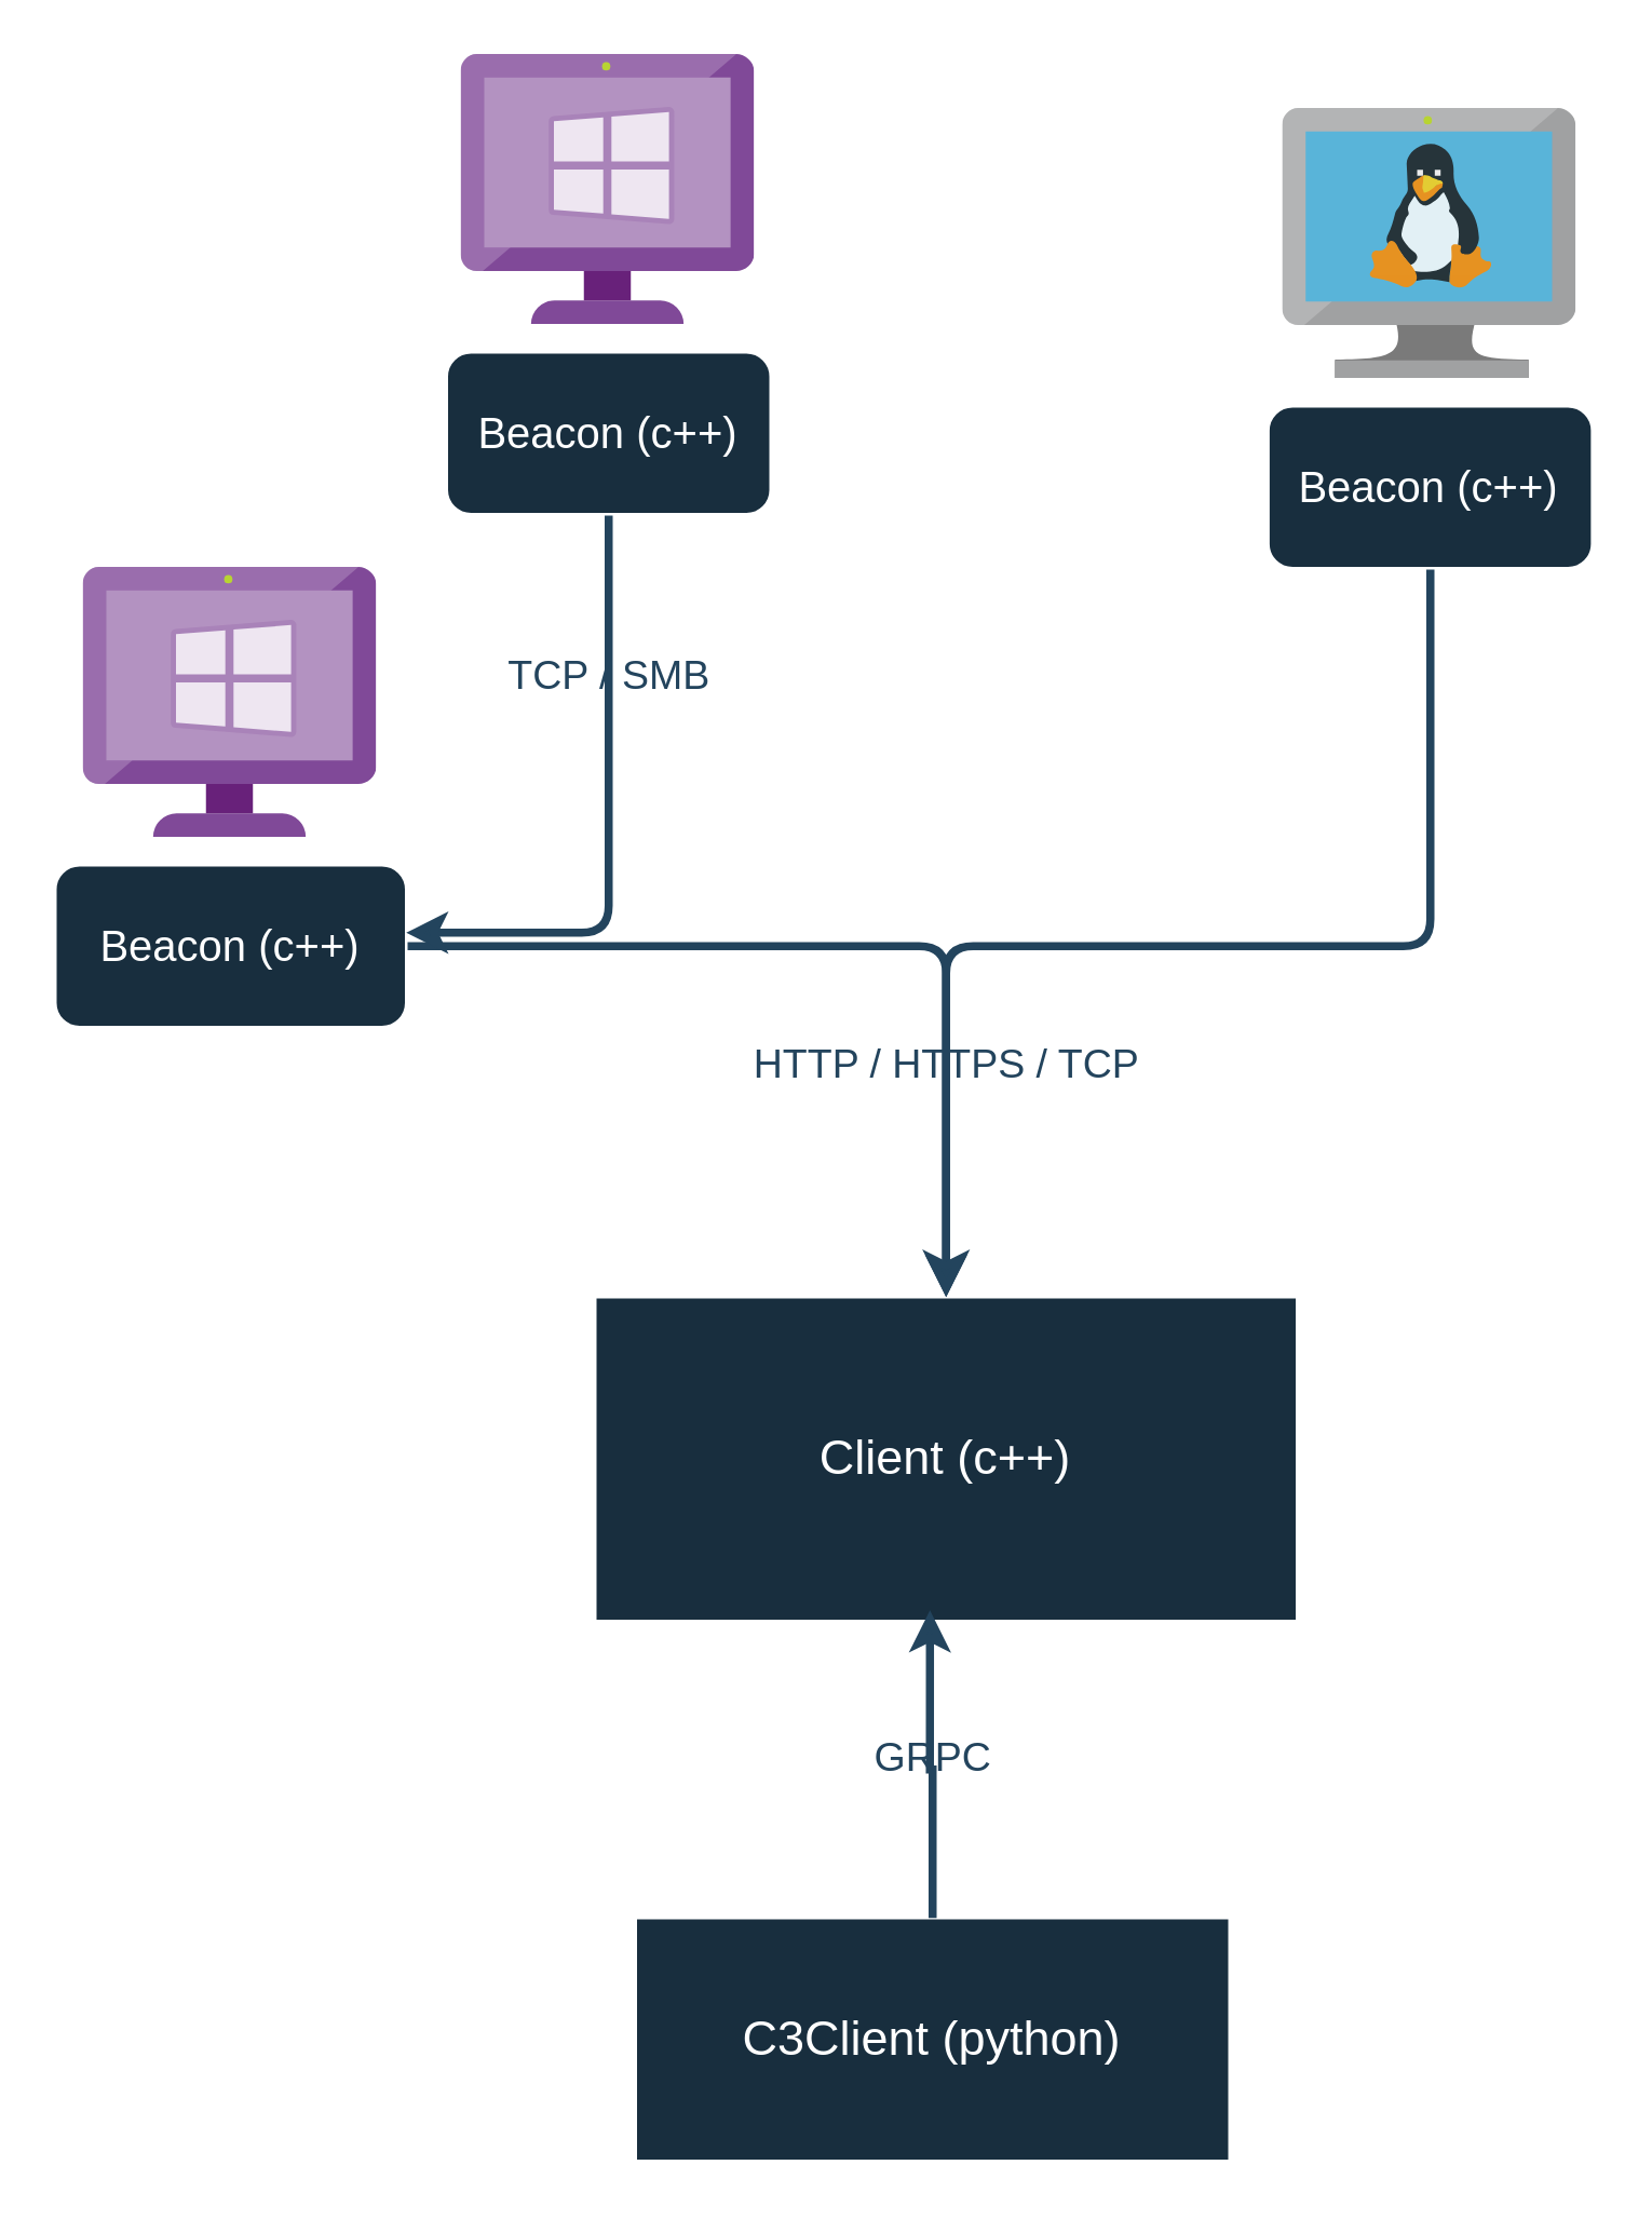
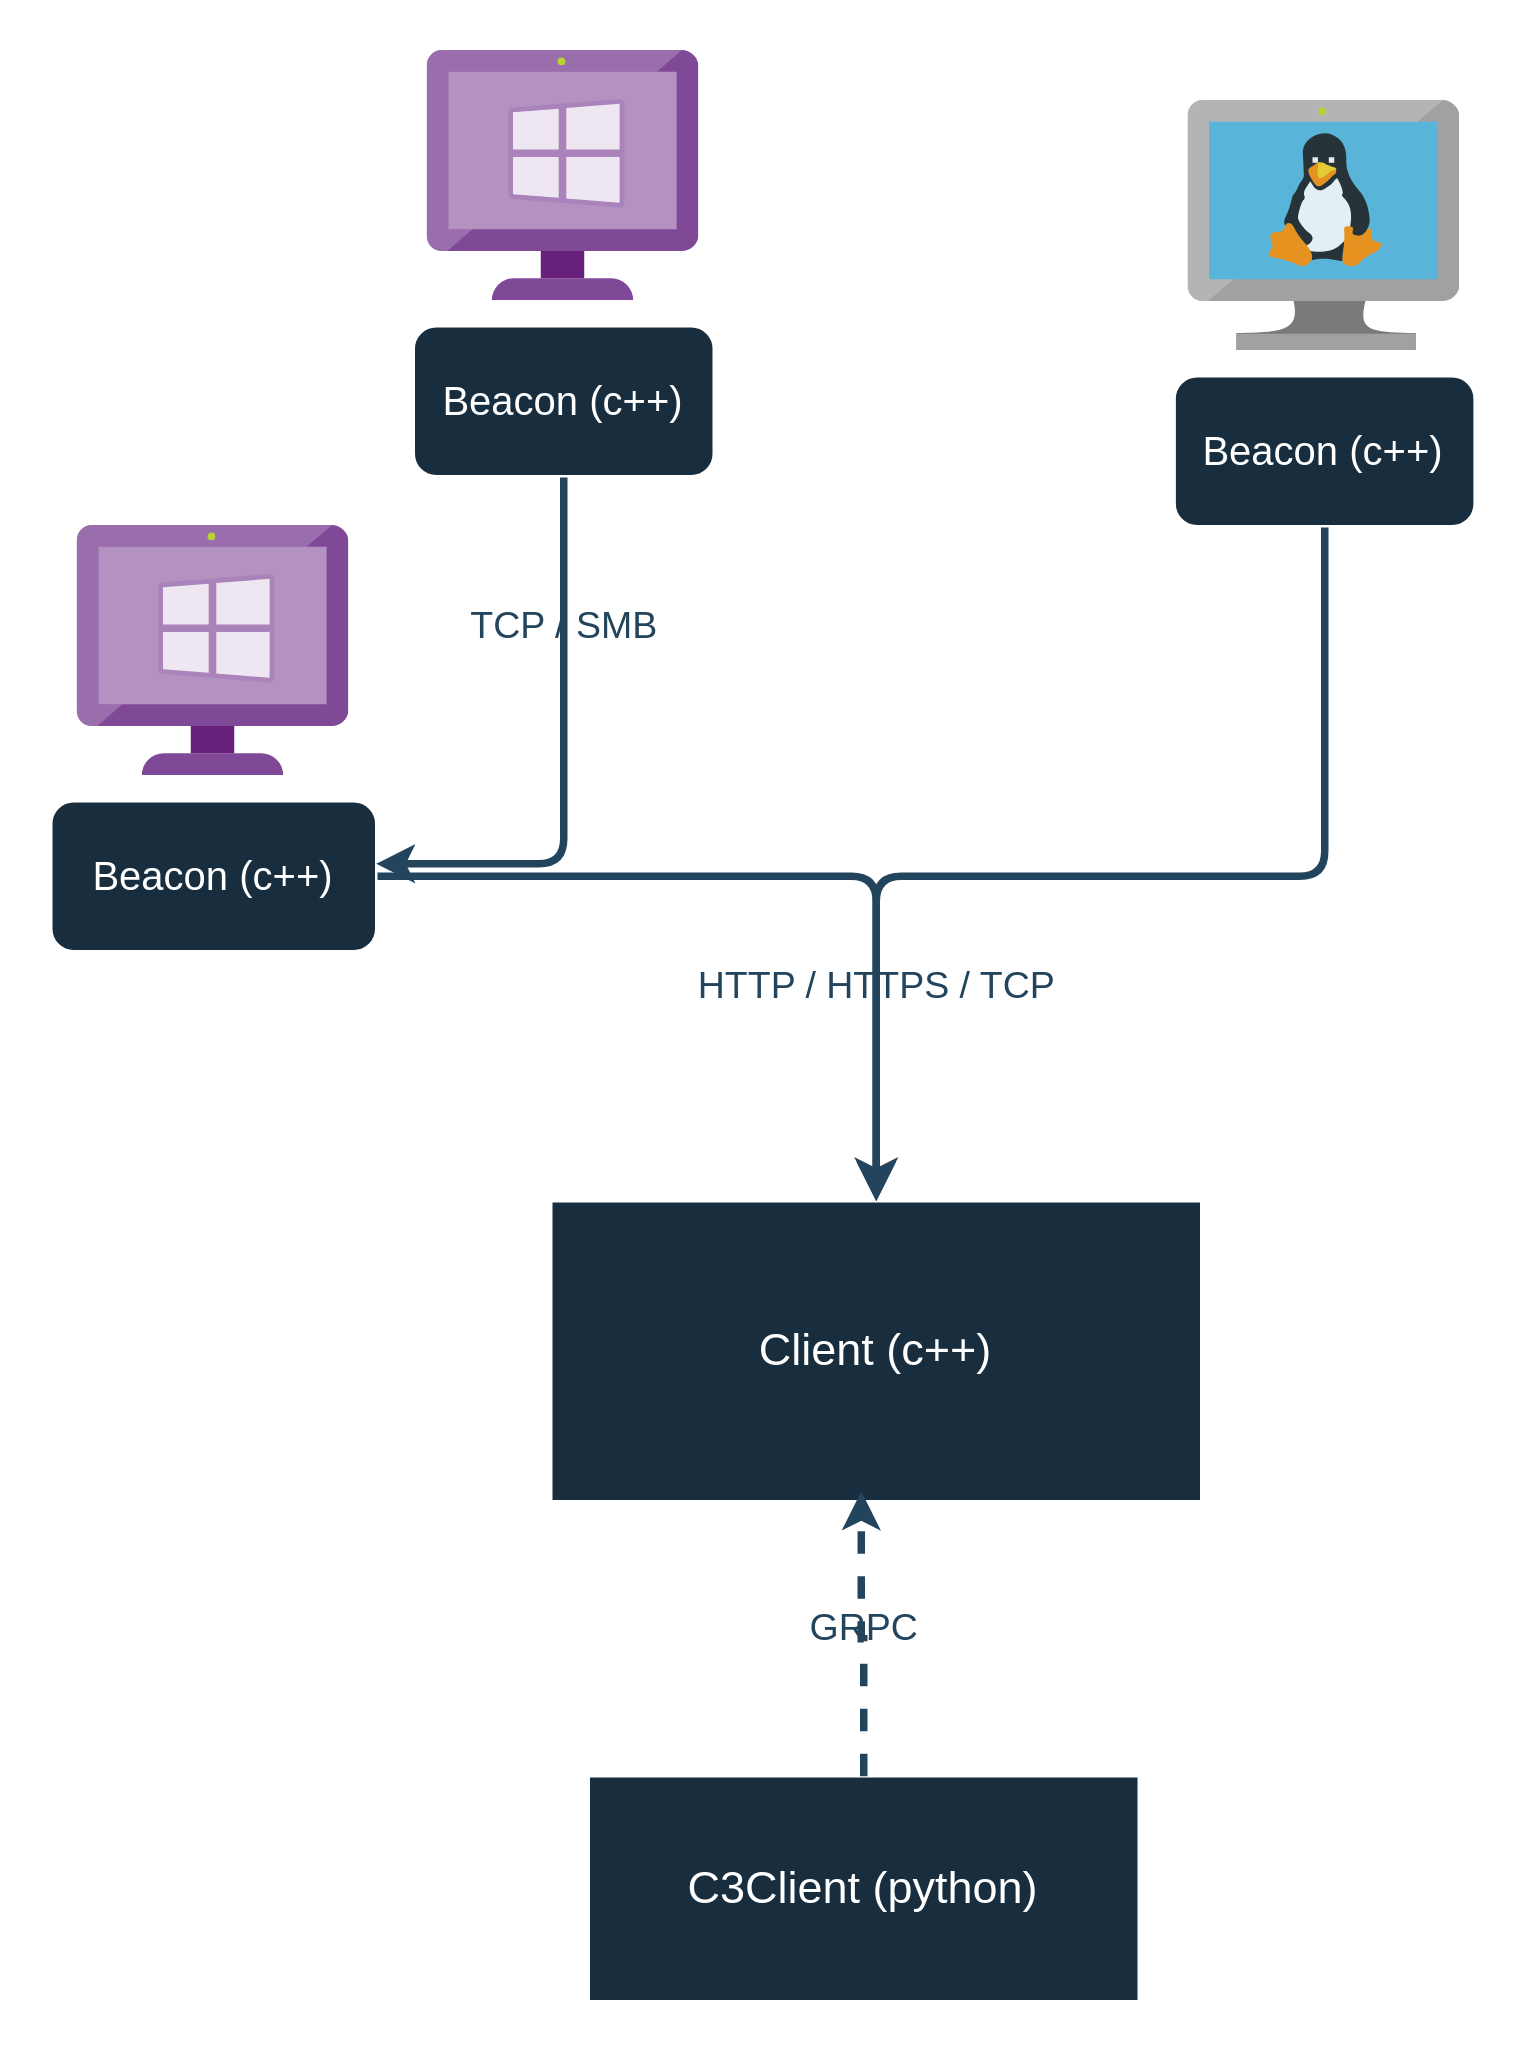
- <mxCell id="11" value="GRPC" style="edgeStyle=orthogonalEdgeStyle;rounded=0;orthogonalLoop=1;jettySize=auto;html=1;entryX=0.477;entryY=0.967;entryDx=0;entryDy=0;entryPerimeter=0;fontSize=15;labelBackgroundColor=none;strokeColor=#23445D;fontColor=#23445D;strokeWidth=3;" parent="1" source="2" target="3" edge="1"><mxGeometry x="0.061" y="-1" relative="1" as="geometry"><Array as="points"><mxPoint x="345" y="655" /><mxPoint x="344" y="655" /></Array><mxPoint as="offset" /></mxGeometry></mxCell>
+ <mxCell id="11" value="GRPC" style="edgeStyle=orthogonalEdgeStyle;rounded=0;orthogonalLoop=1;jettySize=auto;html=1;entryX=0.477;entryY=0.967;entryDx=0;entryDy=0;entryPerimeter=0;fontSize=15;labelBackgroundColor=none;strokeColor=#23445D;fontColor=#23445D;strokeWidth=3;dashed=1;" parent="1" source="2" target="3" edge="1"><mxGeometry x="0.061" y="-1" relative="1" as="geometry"><Array as="points"><mxPoint x="345" y="655" /><mxPoint x="344" y="655" /></Array><mxPoint as="offset" /></mxGeometry></mxCell>
